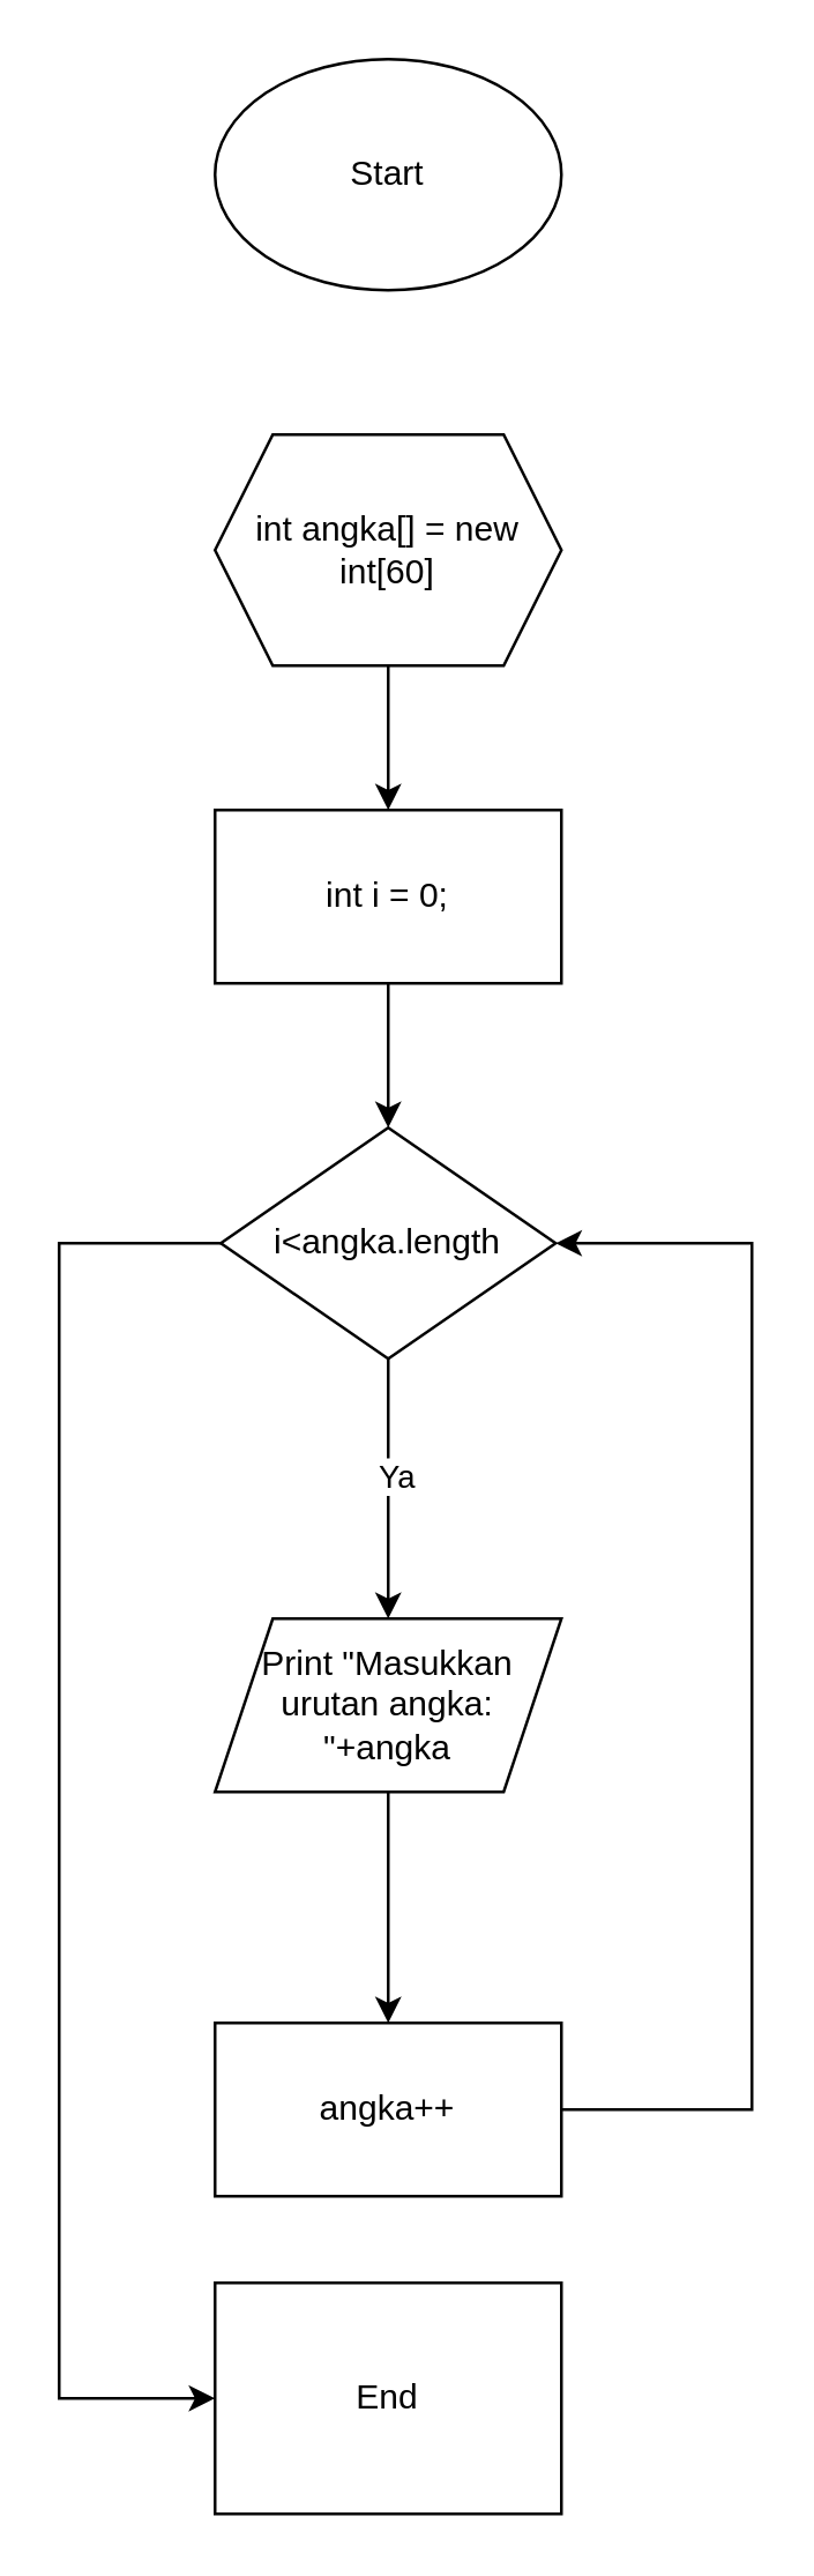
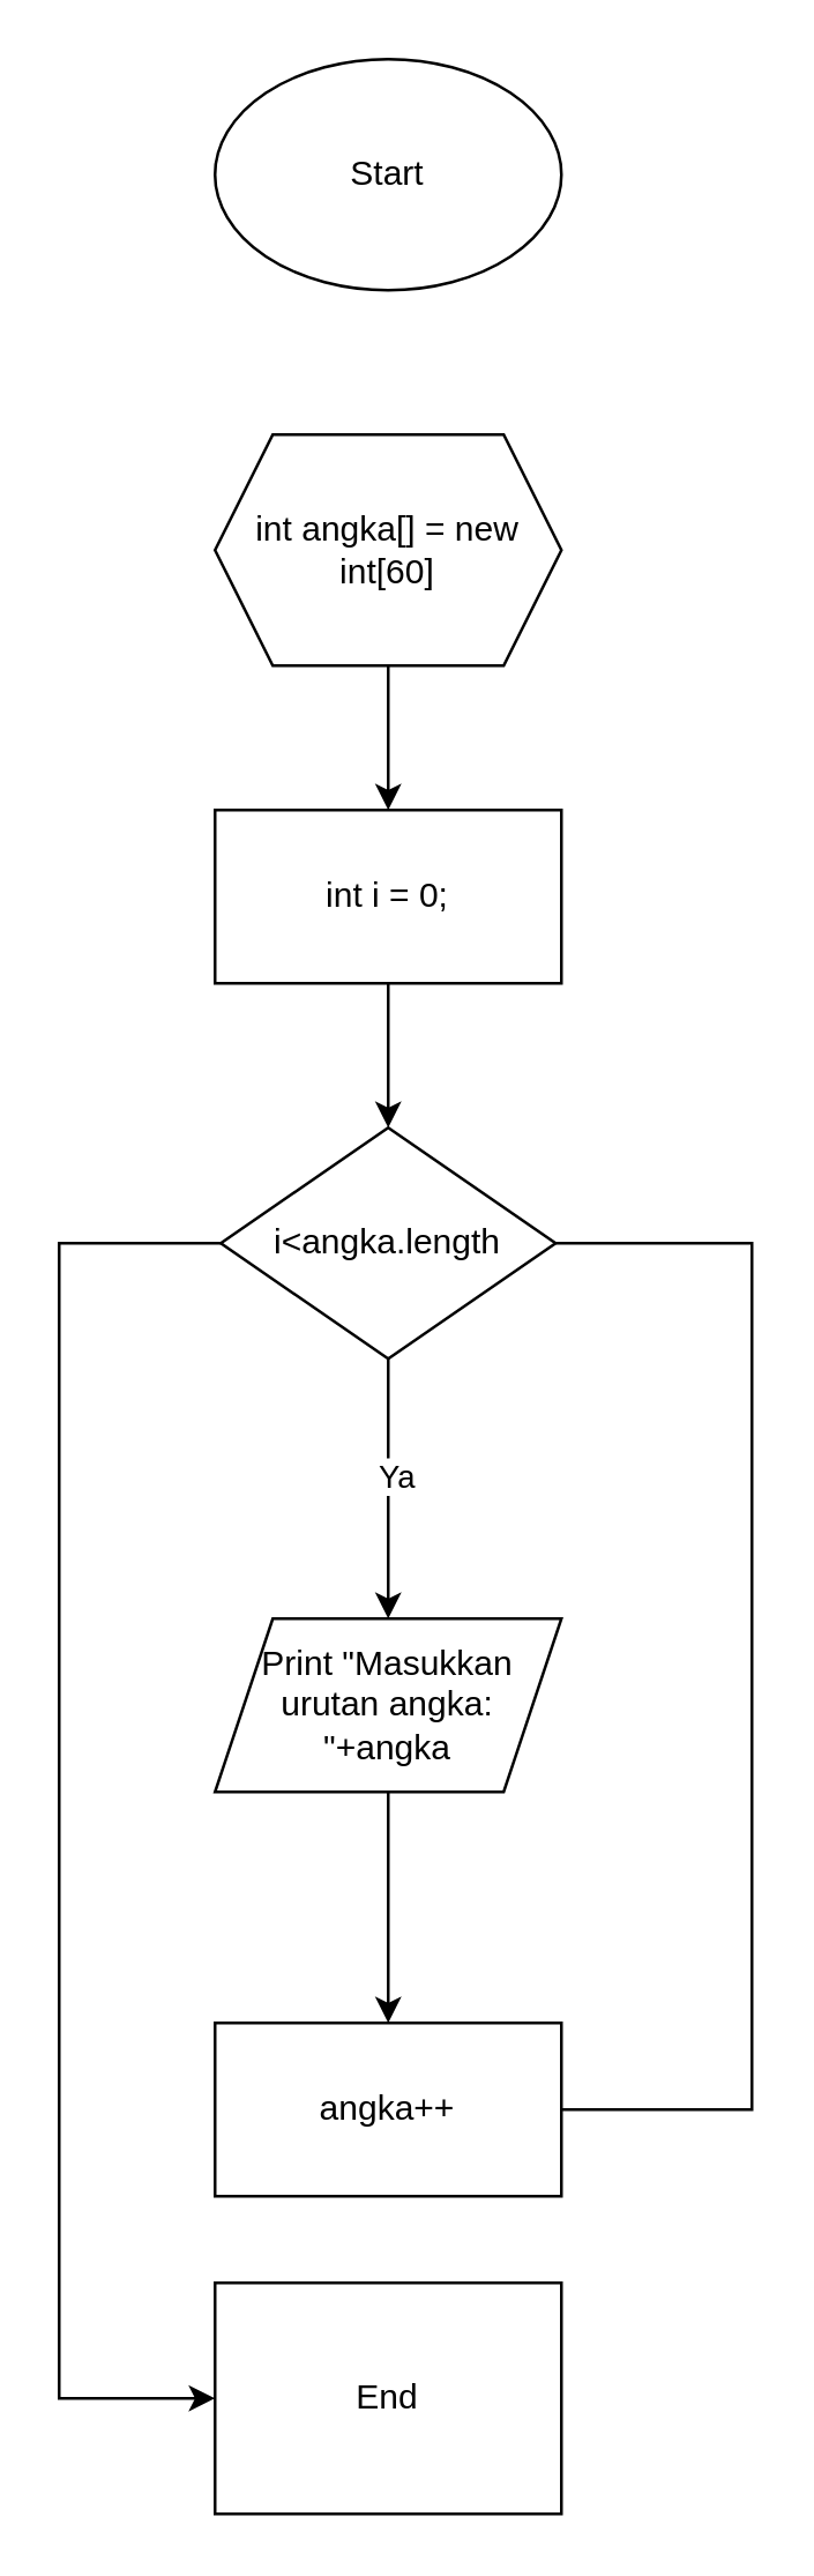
- <mxCell id="11" style="edgeStyle=orthogonalEdgeStyle;rounded=0;orthogonalLoop=1;jettySize=auto;html=1;entryX=1;entryY=0.5;entryDx=0;entryDy=0;" parent="1" source="12" target="10" edge="1"><mxGeometry relative="1" as="geometry"><Array as="points"><mxPoint x="260" y="730" /><mxPoint x="260" y="430" /></Array></mxGeometry></mxCell>
+ <mxCell id="11" style="edgeStyle=orthogonalEdgeStyle;rounded=0;orthogonalLoop=1;jettySize=auto;html=1;entryX=1;entryY=0.5;entryDx=0;entryDy=0;endArrow=none;" parent="1" source="12" target="10" edge="1"><mxGeometry relative="1" as="geometry"><Array as="points"><mxPoint x="260" y="730" /><mxPoint x="260" y="430" /></Array></mxGeometry></mxCell>
